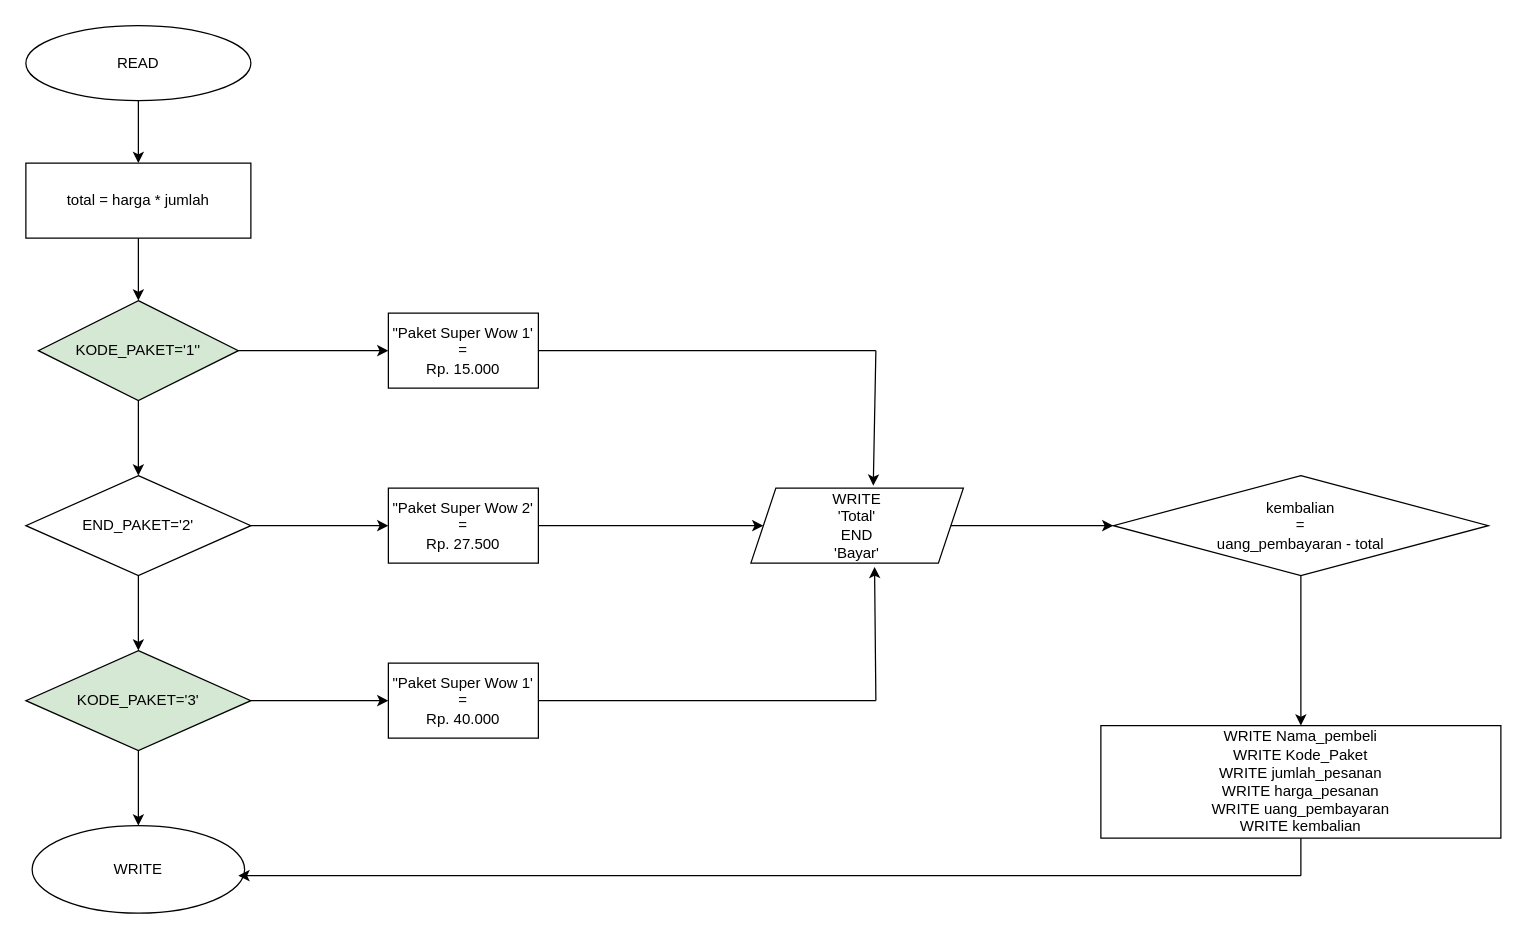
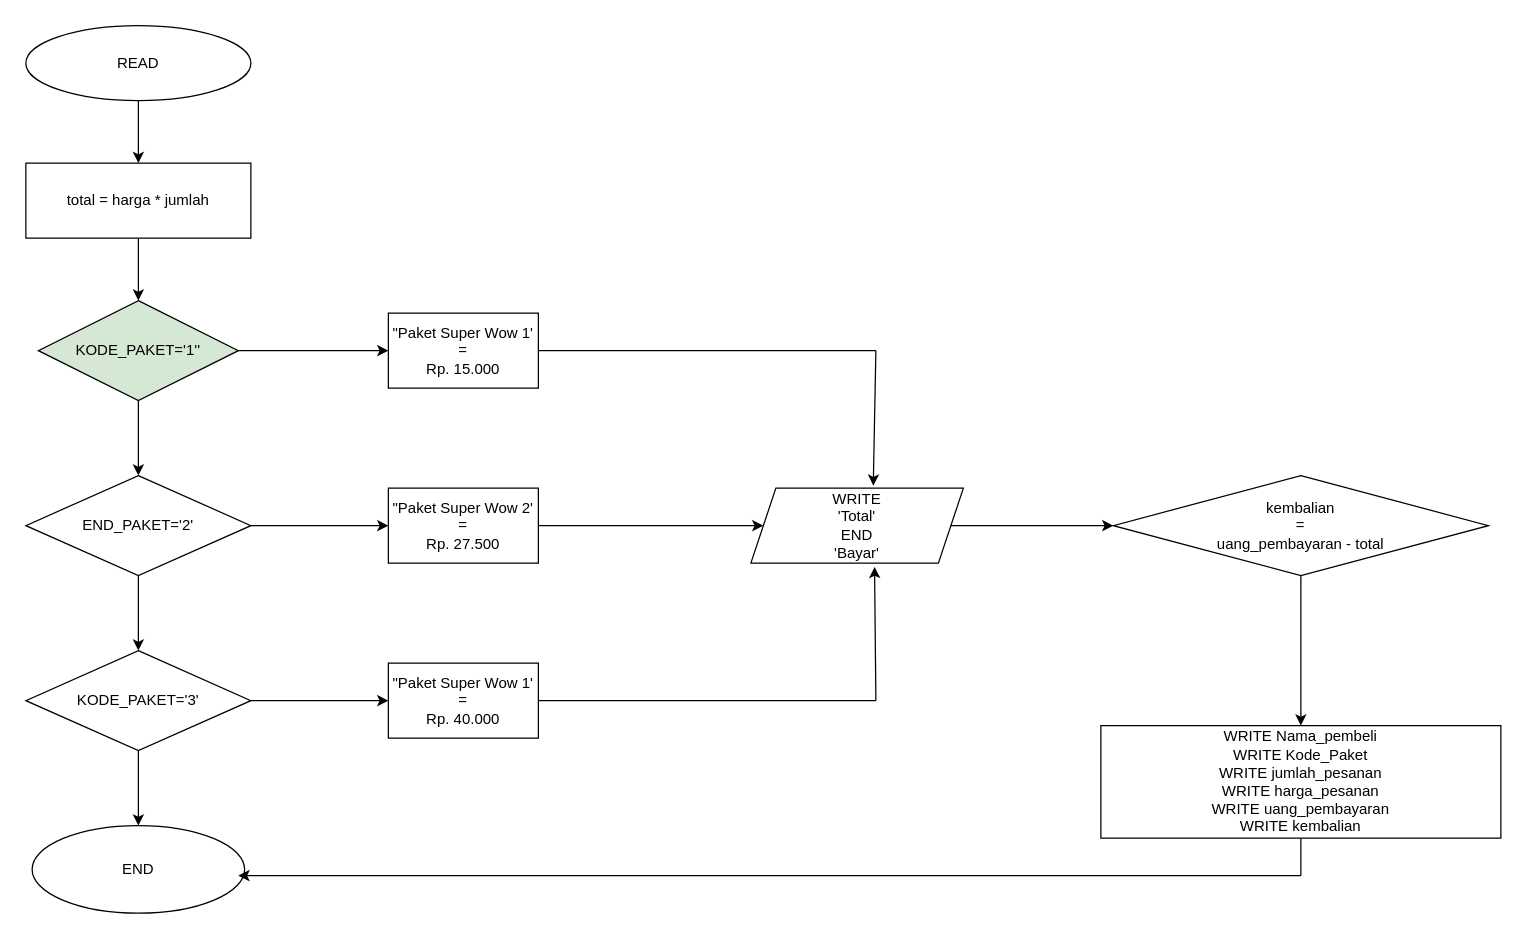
- <mxCell id="6" value="&lt;span&gt;KODE_PAKET='3'&lt;/span&gt;" style="rhombus;whiteSpace=wrap;html=1;fillColor=#d5e8d4;" vertex="1" parent="1"><mxGeometry x="20" y="520" width="180" height="80" as="geometry" /></mxCell>
+ <mxCell id="6" value="&lt;span&gt;KODE_PAKET='3'&lt;/span&gt;" style="rhombus;whiteSpace=wrap;html=1;" vertex="1" parent="1"><mxGeometry x="20" y="520" width="180" height="80" as="geometry" /></mxCell>
- <mxCell id="7" value="WRITE" style="ellipse;whiteSpace=wrap;html=1;" vertex="1" parent="1"><mxGeometry x="25" y="660" width="170" height="70" as="geometry" /></mxCell>
+ <mxCell id="7" value="END" style="ellipse;whiteSpace=wrap;html=1;" vertex="1" parent="1"><mxGeometry x="25" y="660" width="170" height="70" as="geometry" /></mxCell>
